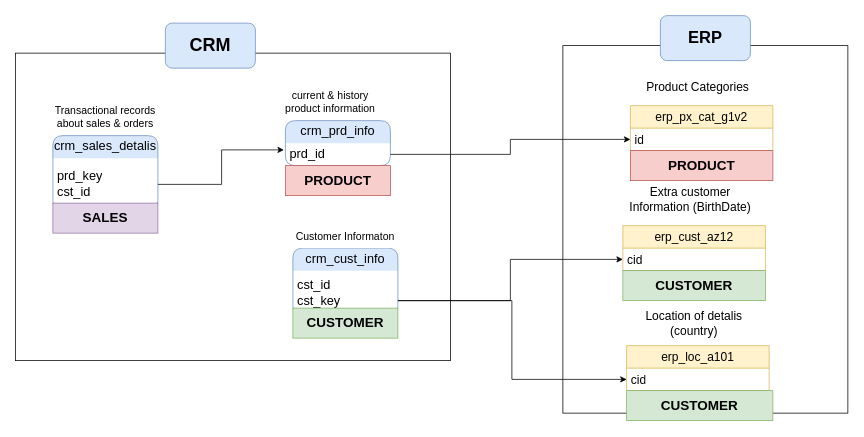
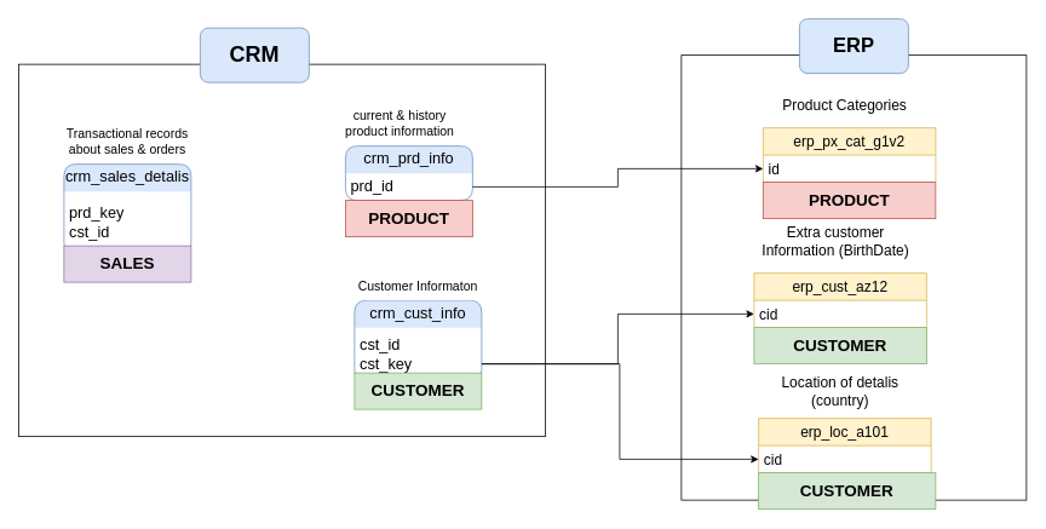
- <mxCell id="11" style="edgeStyle=orthogonalEdgeStyle;rounded=0;orthogonalLoop=1;jettySize=auto;html=1;entryX=-0.014;entryY=0.3;entryDx=0;entryDy=0;entryPerimeter=0;" parent="1" source="9" target="3" edge="1"><mxGeometry relative="1" as="geometry" /></mxCell>
